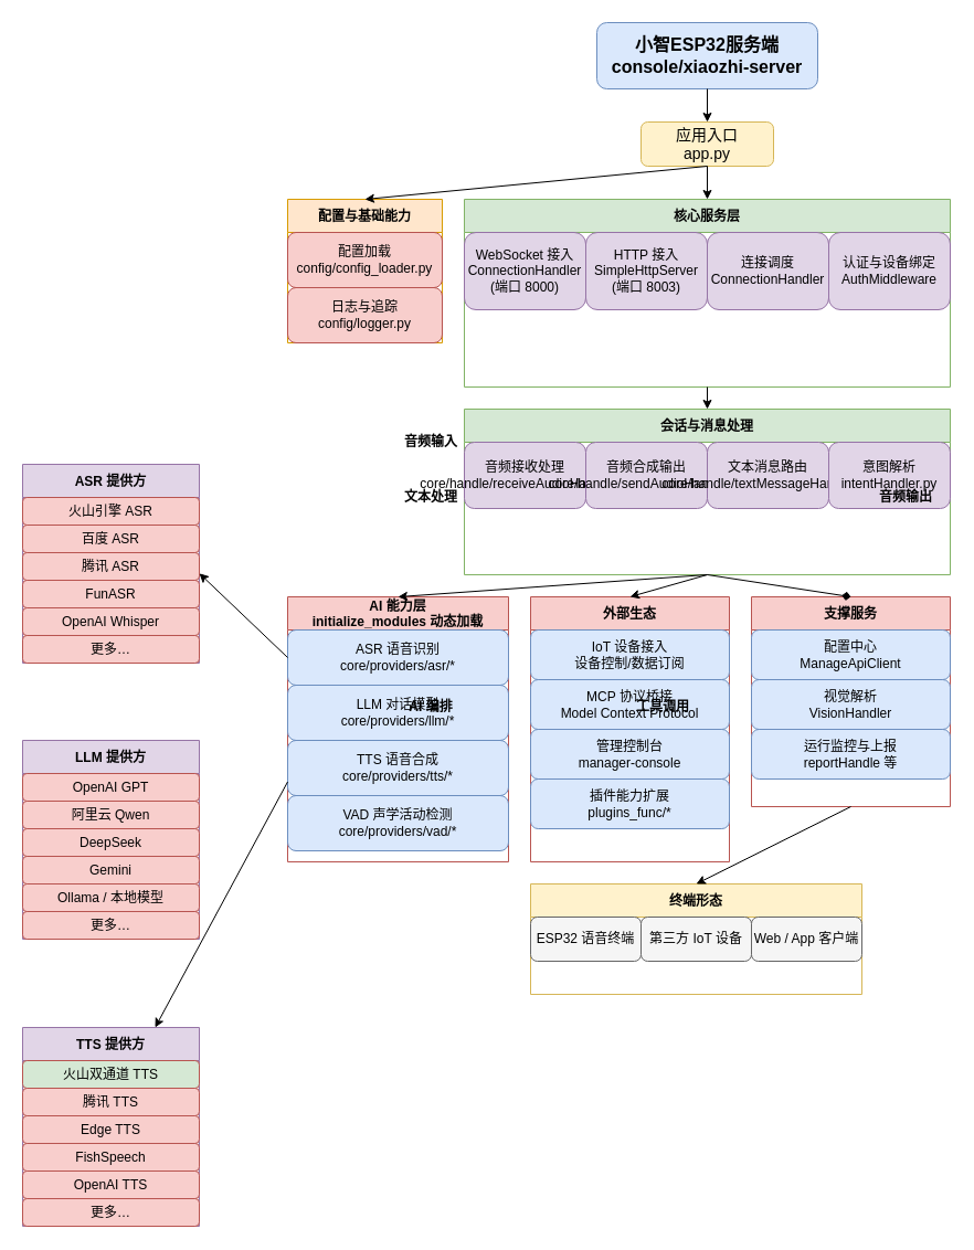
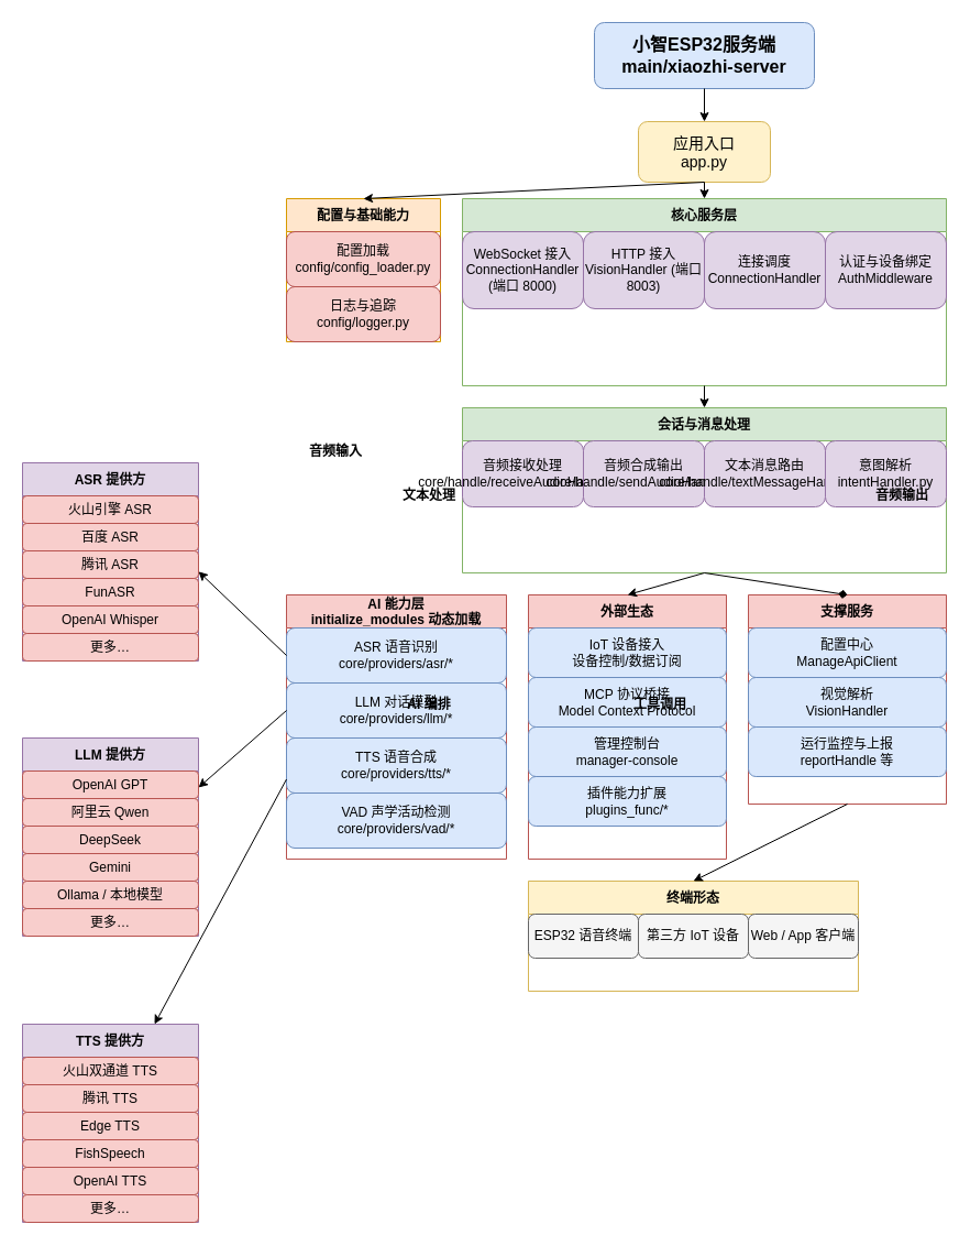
- <mxCell id="2" value="小智ESP32服务端&#10;console/xiaozhi-server" style="rounded=1;whiteSpace=wrap;html=1;fontSize=16;fontStyle=1;fillColor=#dae8fc;strokeColor=#6c8ebf;" parent="1" vertex="1"><mxGeometry x="540" y="20" width="200" height="60" as="geometry" /></mxCell>
+ <mxCell id="2" value="小智ESP32服务端&#10;main/xiaozhi-server" style="rounded=1;whiteSpace=wrap;html=1;fontSize=16;fontStyle=1;fillColor=#dae8fc;strokeColor=#6c8ebf;" parent="1" vertex="1"><mxGeometry x="540" y="20" width="200" height="60" as="geometry" /></mxCell>
- <mxCell id="3" value="应用入口&#10;app.py" style="rounded=1;whiteSpace=wrap;html=1;fontSize=14;fillColor=#fff2cc;strokeColor=#d6b656;" parent="1" vertex="1"><mxGeometry x="580" y="110" width="120" height="40" as="geometry" /></mxCell>
+ <mxCell id="3" value="应用入口&#10;app.py" style="rounded=1;whiteSpace=wrap;html=1;fontSize=14;fillColor=#fff2cc;strokeColor=#d6b656;" parent="1" vertex="1"><mxGeometry x="580" y="110" width="120" height="55" as="geometry" /></mxCell>
- <mxCell id="7" value="HTTP 接入&#10;SimpleHttpServer (端口 8003)" style="rounded=1;whiteSpace=wrap;html=1;fillColor=#e1d5e7;strokeColor=#9673a6;" parent="5" vertex="1"><mxGeometry x="110" y="30" width="110" height="70" as="geometry" /></mxCell>
+ <mxCell id="7" value="HTTP 接入&#10;VisionHandler (端口 8003)" style="rounded=1;whiteSpace=wrap;html=1;fillColor=#e1d5e7;strokeColor=#9673a6;" parent="5" vertex="1"><mxGeometry x="110" y="30" width="110" height="70" as="geometry" /></mxCell>
- <mxCell id="67" value="音频输入" style="text;html=1;strokeColor=none;fillColor=none;align=center;verticalAlign=middle;whiteSpace=wrap;rounded=0;fontStyle=1;" parent="1" vertex="1"><mxGeometry x="360" y="390" width="60" height="20" as="geometry" /></mxCell>
+ <mxCell id="67" value="音频输入" style="text;html=1;strokeColor=none;fillColor=none;align=center;verticalAlign=middle;whiteSpace=wrap;rounded=0;fontStyle=1;" parent="1" vertex="1"><mxGeometry x="275" y="400" width="60" height="20" as="geometry" /></mxCell>
- <mxCell id="39" value="" style="endArrow=classic;html=1;exitX=0.5;exitY=1;exitDx=0;exitDy=0;entryX=0.5;entryY=0;entryDx=0;entryDy=0;" parent="1" source="13" target="18" edge="1"><mxGeometry width="50" height="50" relative="1" as="geometry" /></mxCell>
+ <mxCell id="58" value="" style="endArrow=classic;html=1;exitX=0;exitY=0.5;exitDx=0;exitDy=0;entryX=1;entryY=0.25;entryDx=0;entryDy=0;" parent="1" source="20" target="51" edge="1"><mxGeometry width="50" height="50" relative="1" as="geometry" /></mxCell>
- <mxCell id="60" value="火山双通道 TTS" style="rounded=1;whiteSpace=wrap;html=1;fillColor=#d5e8d4;strokeColor=#b85450;" parent="59" vertex="1"><mxGeometry y="30" width="160" height="25" as="geometry" /></mxCell>
+ <mxCell id="60" value="火山双通道 TTS" style="rounded=1;whiteSpace=wrap;html=1;fillColor=#f8cecc;strokeColor=#b85450;" parent="59" vertex="1"><mxGeometry y="30" width="160" height="25" as="geometry" /></mxCell>
